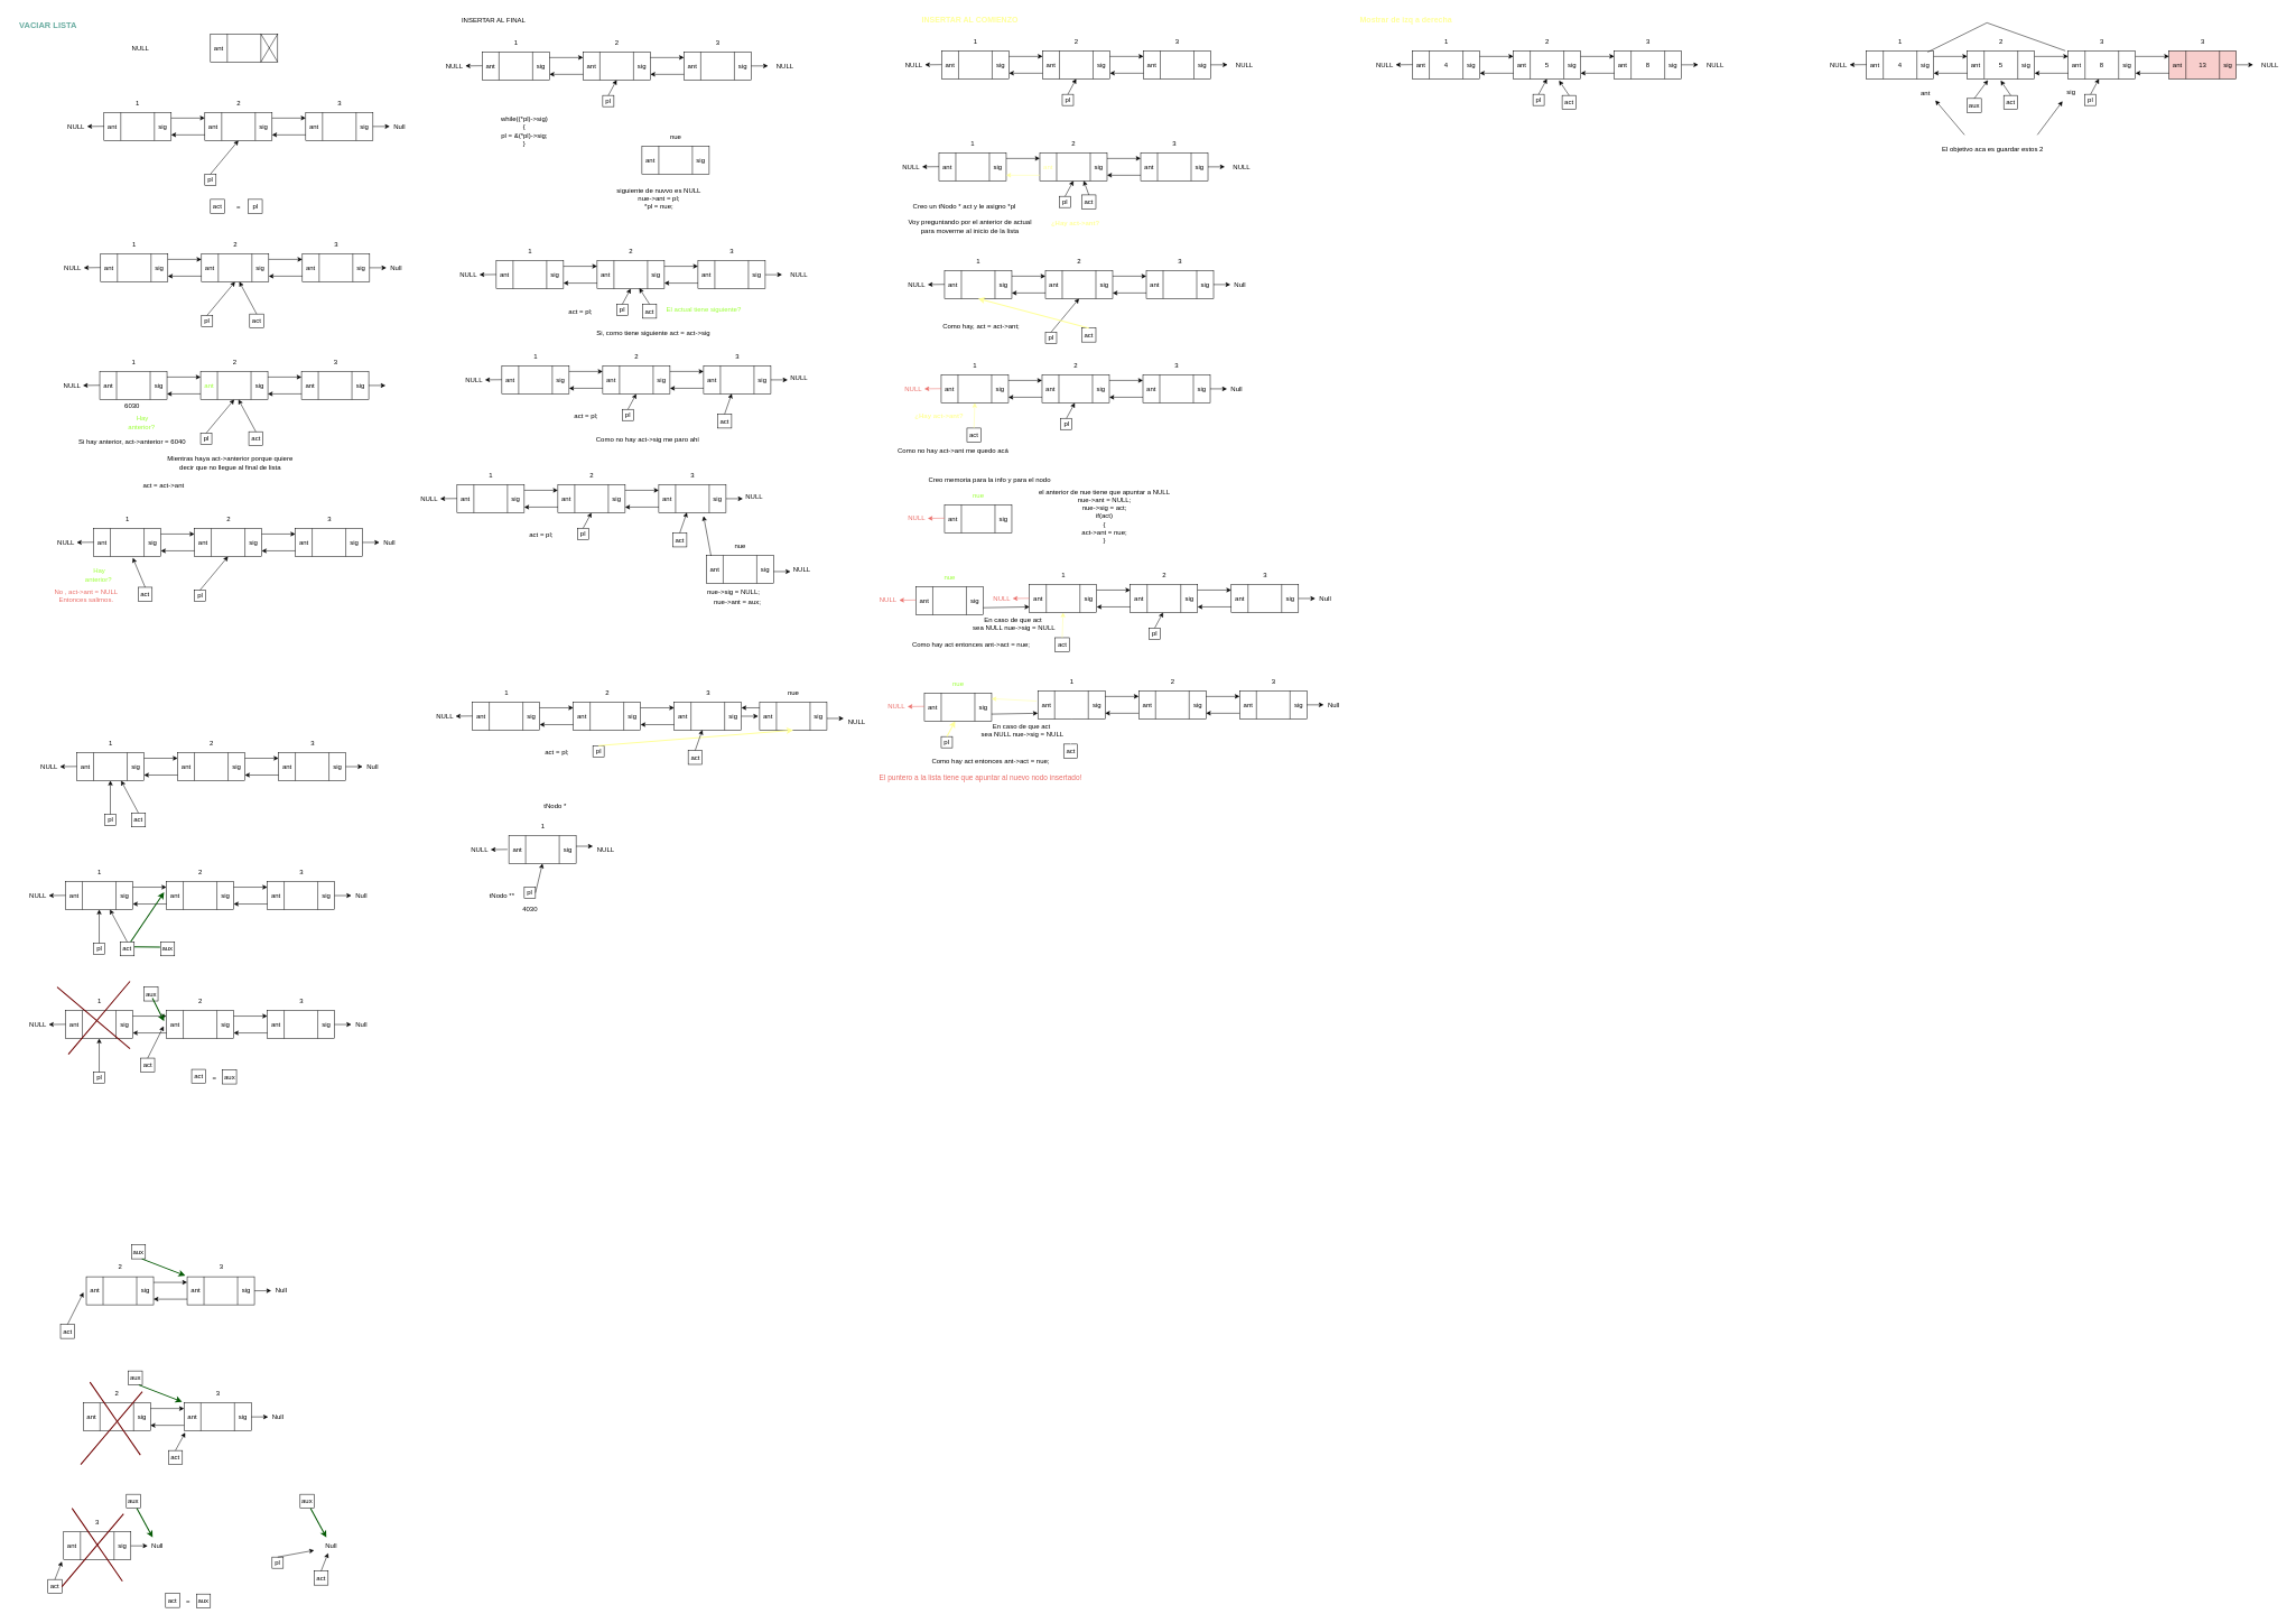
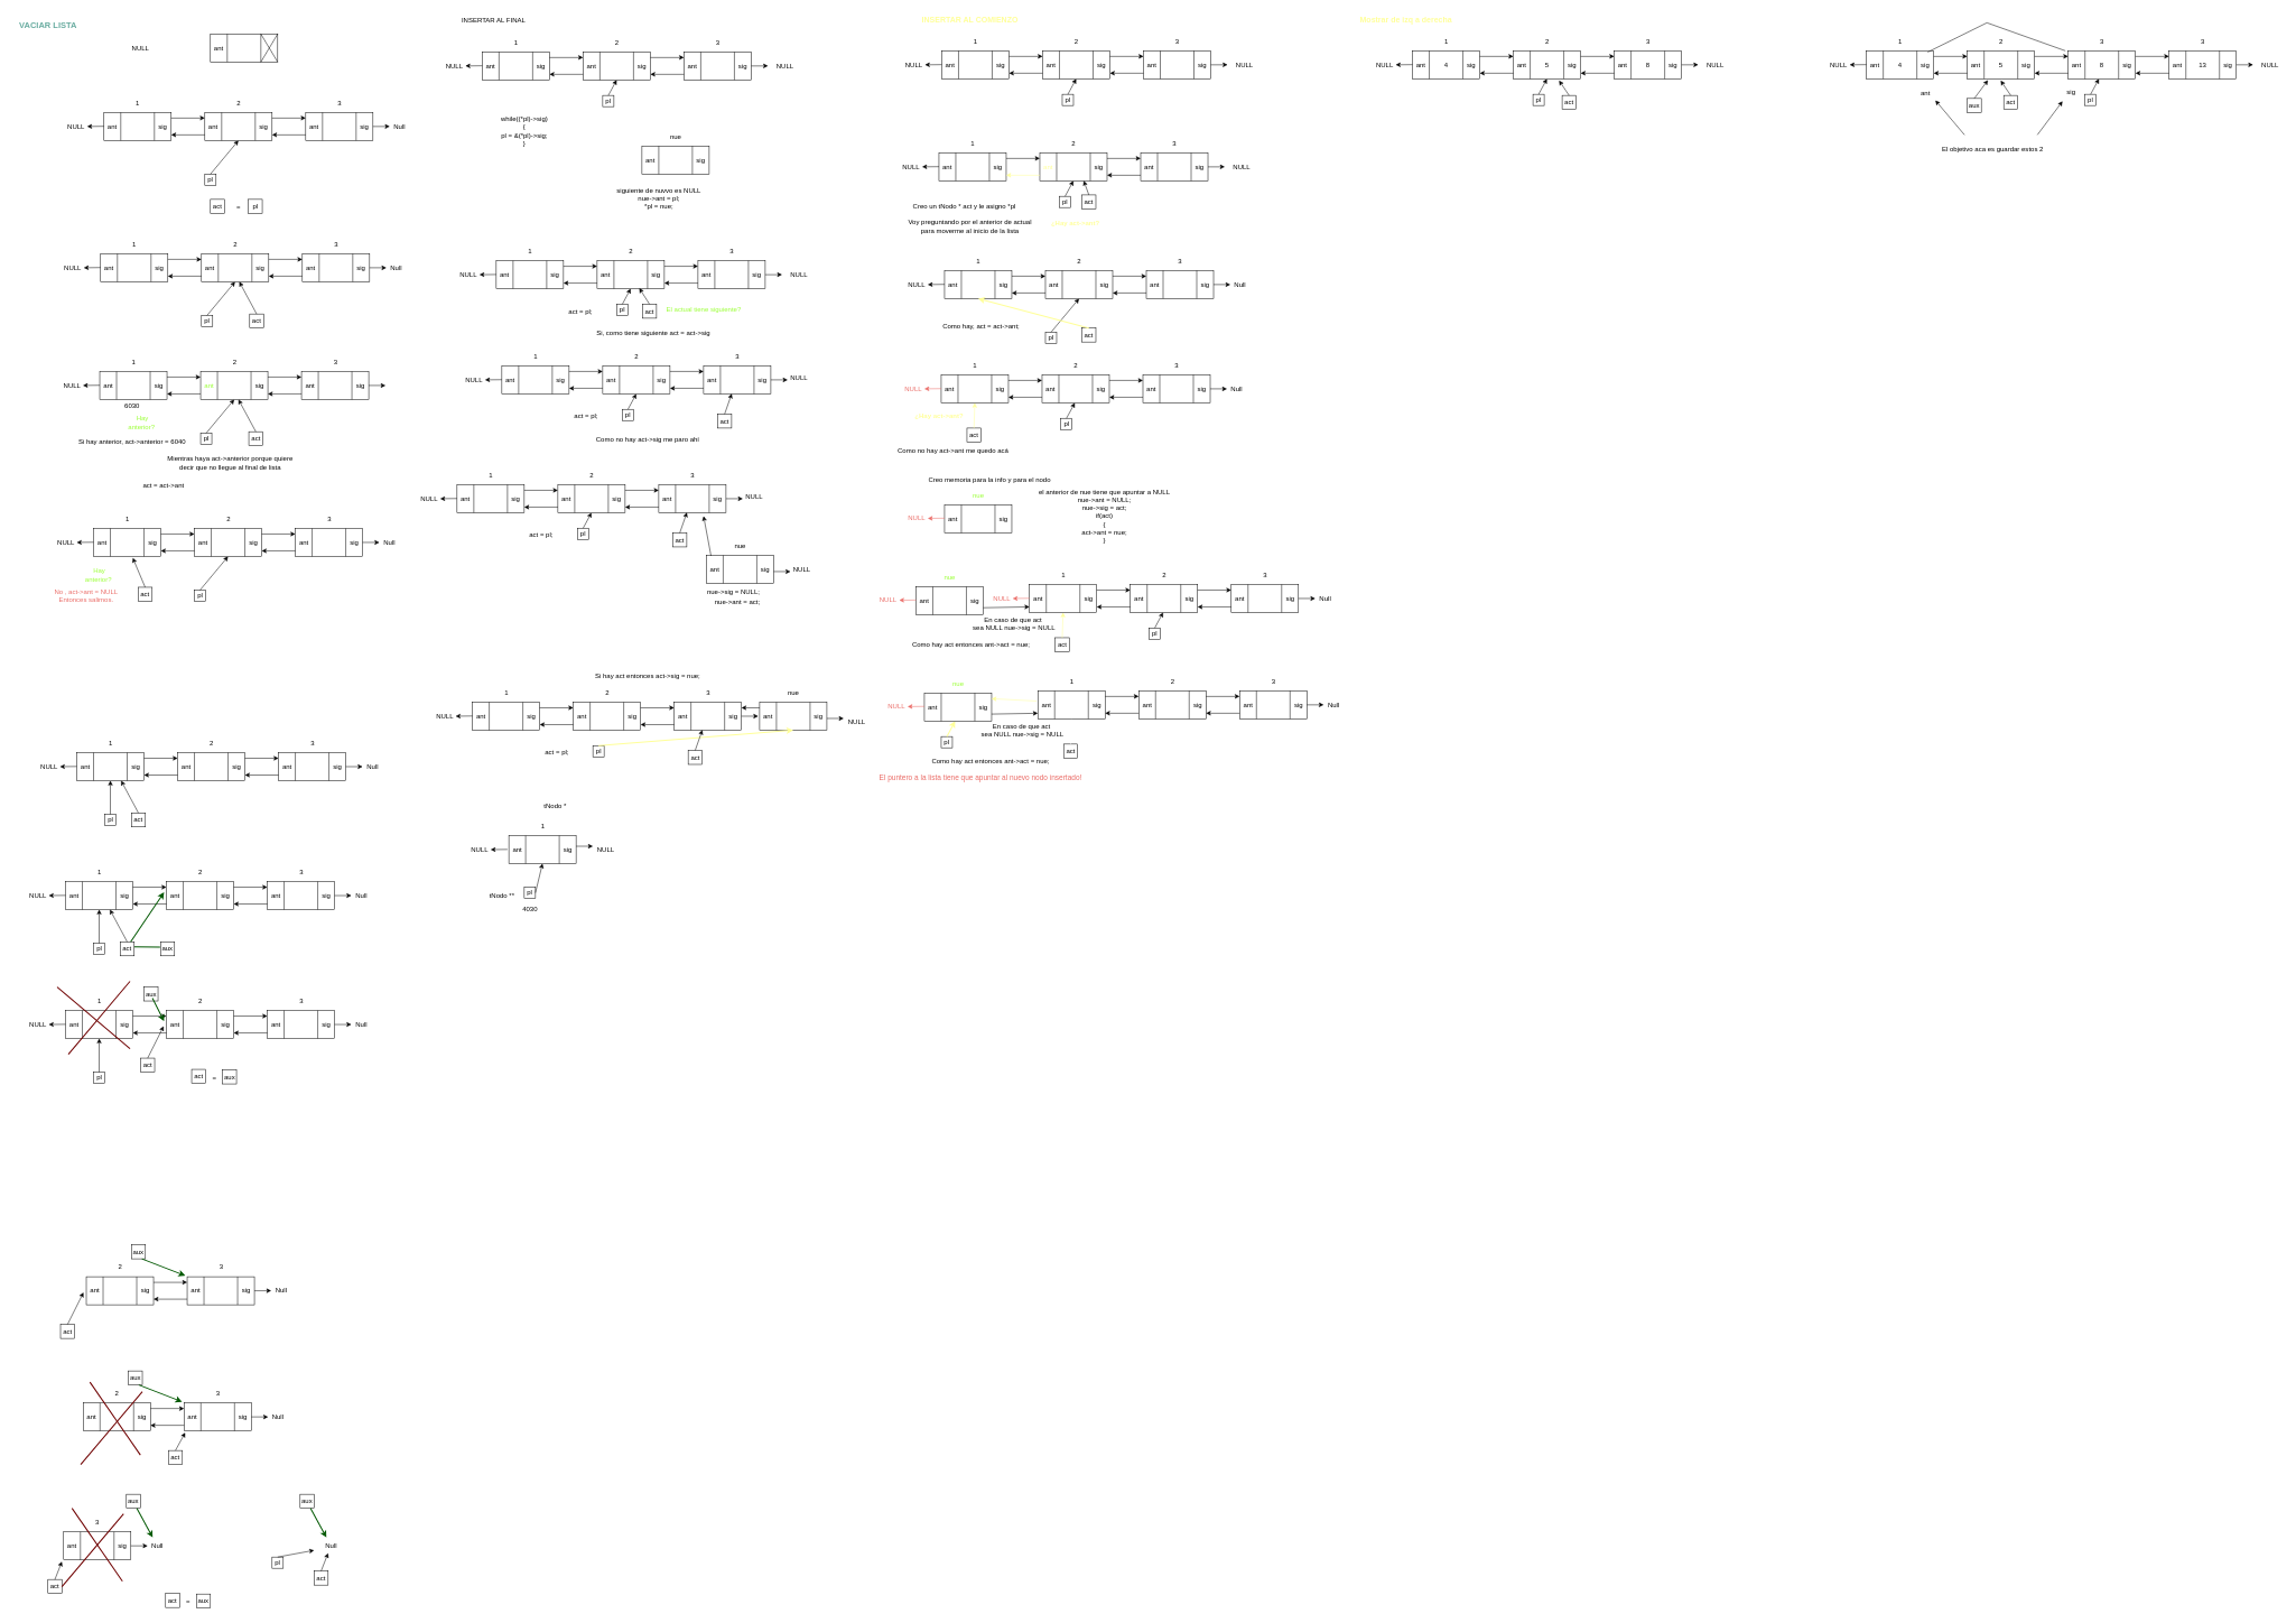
- <mxCell id="778" value="13" style="rounded=0;whiteSpace=wrap;html=1;fillColor=#f8cecc;" vertex="1" parent="1"><mxGeometry x="3870" y="90" width="120" height="50" as="geometry" /></mxCell>
+ <mxCell id="778" value="13" style="rounded=0;whiteSpace=wrap;html=1;" vertex="1" parent="1"><mxGeometry x="3870" y="90" width="120" height="50" as="geometry" /></mxCell>
- <mxCell id="444" value="nue-&amp;gt;ant = aux;" style="text;html=1;align=center;verticalAlign=middle;resizable=0;points=[];autosize=1;strokeColor=none;fillColor=none;" vertex="1" parent="1"><mxGeometry x="1265" y="1058" width="100" height="30" as="geometry" /></mxCell>
+ <mxCell id="444" value="nue-&amp;gt;ant = act;" style="text;html=1;align=center;verticalAlign=middle;resizable=0;points=[];autosize=1;strokeColor=none;fillColor=none;" vertex="1" parent="1"><mxGeometry x="1265" y="1058" width="100" height="30" as="geometry" /></mxCell>
+ <mxCell id="485" value="Si hay act entonces act-&amp;gt;sig = nue;" style="text;html=1;align=center;verticalAlign=middle;resizable=0;points=[];autosize=1;strokeColor=none;fillColor=none;" vertex="1" parent="1"><mxGeometry x="1050" y="1190" width="210" height="30" as="geometry" /></mxCell>
